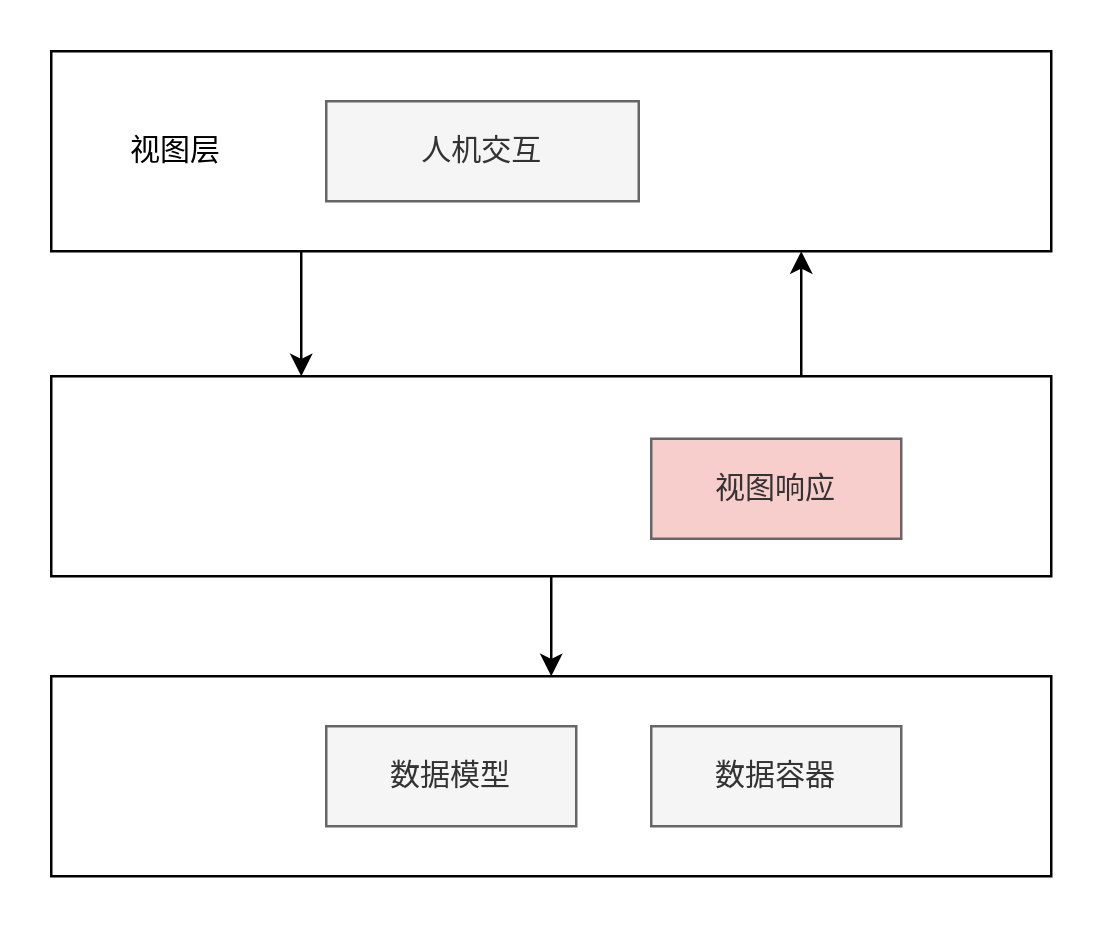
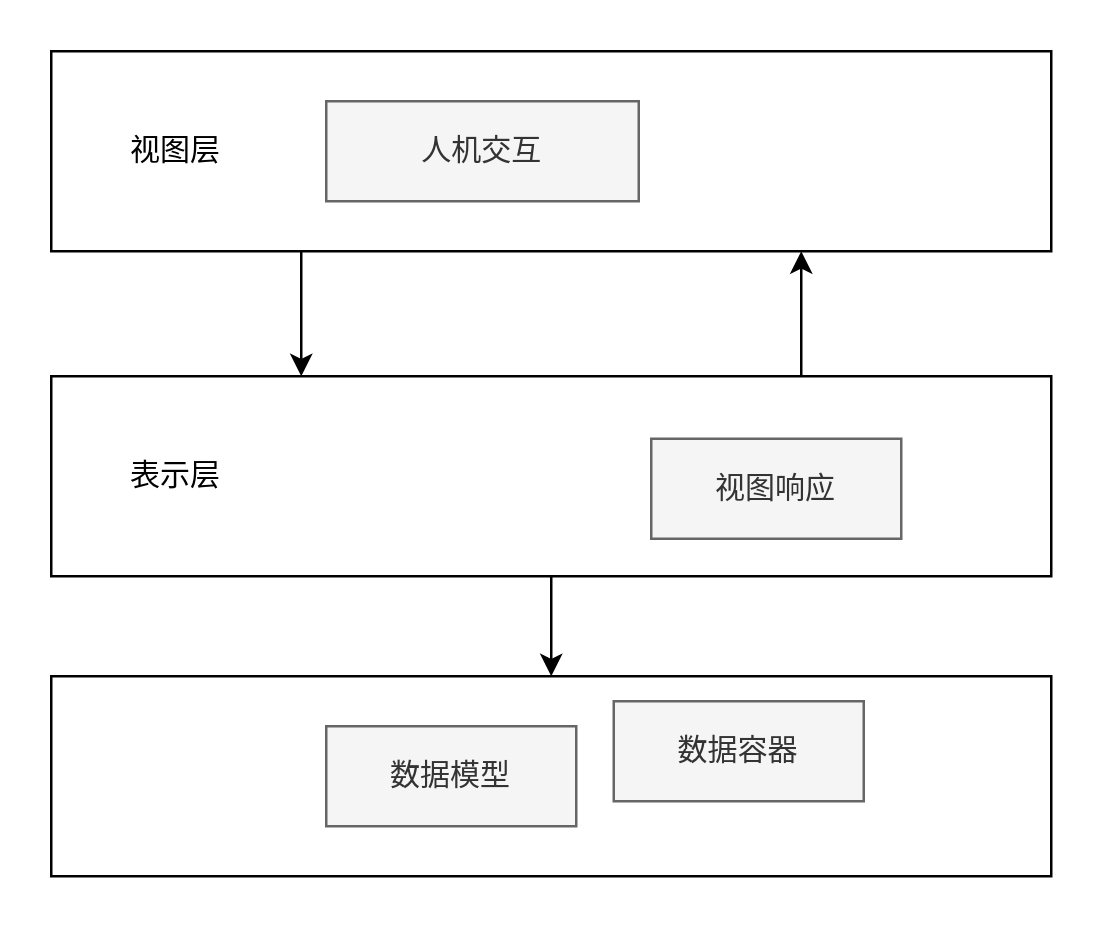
+ <mxCell id="8" value="表示层" style="text;html=1;strokeColor=none;fillColor=none;align=center;verticalAlign=middle;whiteSpace=wrap;rounded=0;" vertex="1" parent="1"><mxGeometry x="40" y="175" width="60" height="30" as="geometry" /></mxCell>
- <mxCell id="13" value="视图响应" style="whiteSpace=wrap;html=1;align=center;fillColor=#f8cecc;fontColor=#333333;strokeColor=#666666;" vertex="1" parent="1"><mxGeometry x="260" y="175" width="100" height="40" as="geometry" /></mxCell>
+ <mxCell id="13" value="视图响应" style="whiteSpace=wrap;html=1;align=center;fillColor=#f5f5f5;fontColor=#333333;strokeColor=#666666;" vertex="1" parent="1"><mxGeometry x="260" y="175" width="100" height="40" as="geometry" /></mxCell>
- <mxCell id="4" value="数据容器" style="whiteSpace=wrap;html=1;align=center;fillColor=#f5f5f5;fontColor=#333333;strokeColor=#666666;" vertex="1" parent="1"><mxGeometry x="260" y="290" width="100" height="40" as="geometry" /></mxCell>
+ <mxCell id="4" value="数据容器" style="whiteSpace=wrap;html=1;align=center;fillColor=#f5f5f5;fontColor=#333333;strokeColor=#666666;" vertex="1" parent="1"><mxGeometry x="245" y="280" width="100" height="40" as="geometry" /></mxCell>
